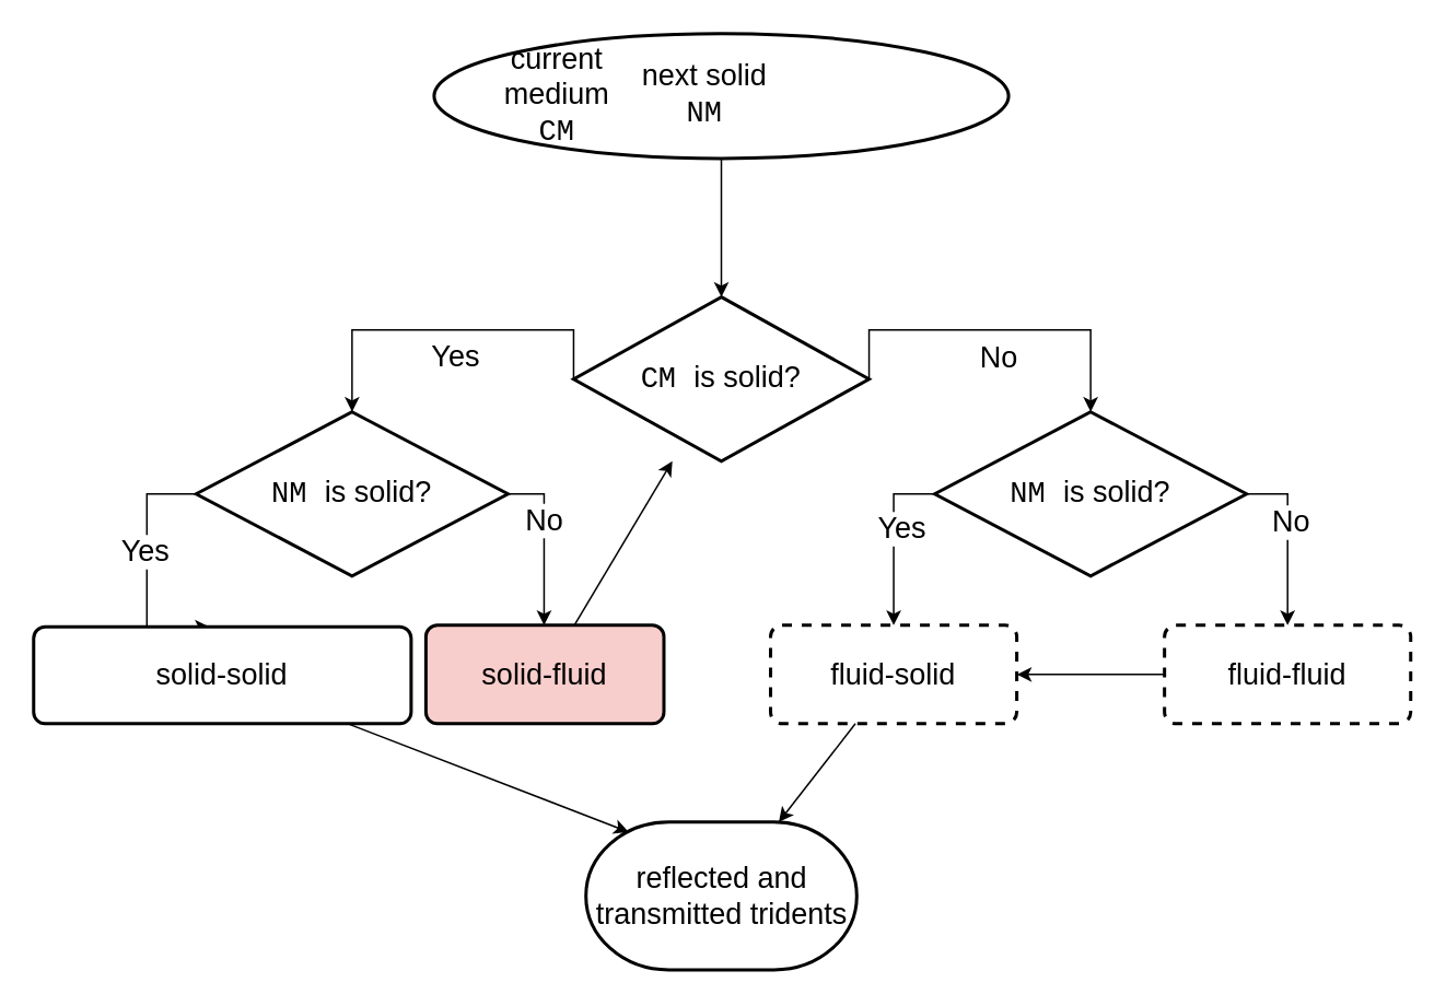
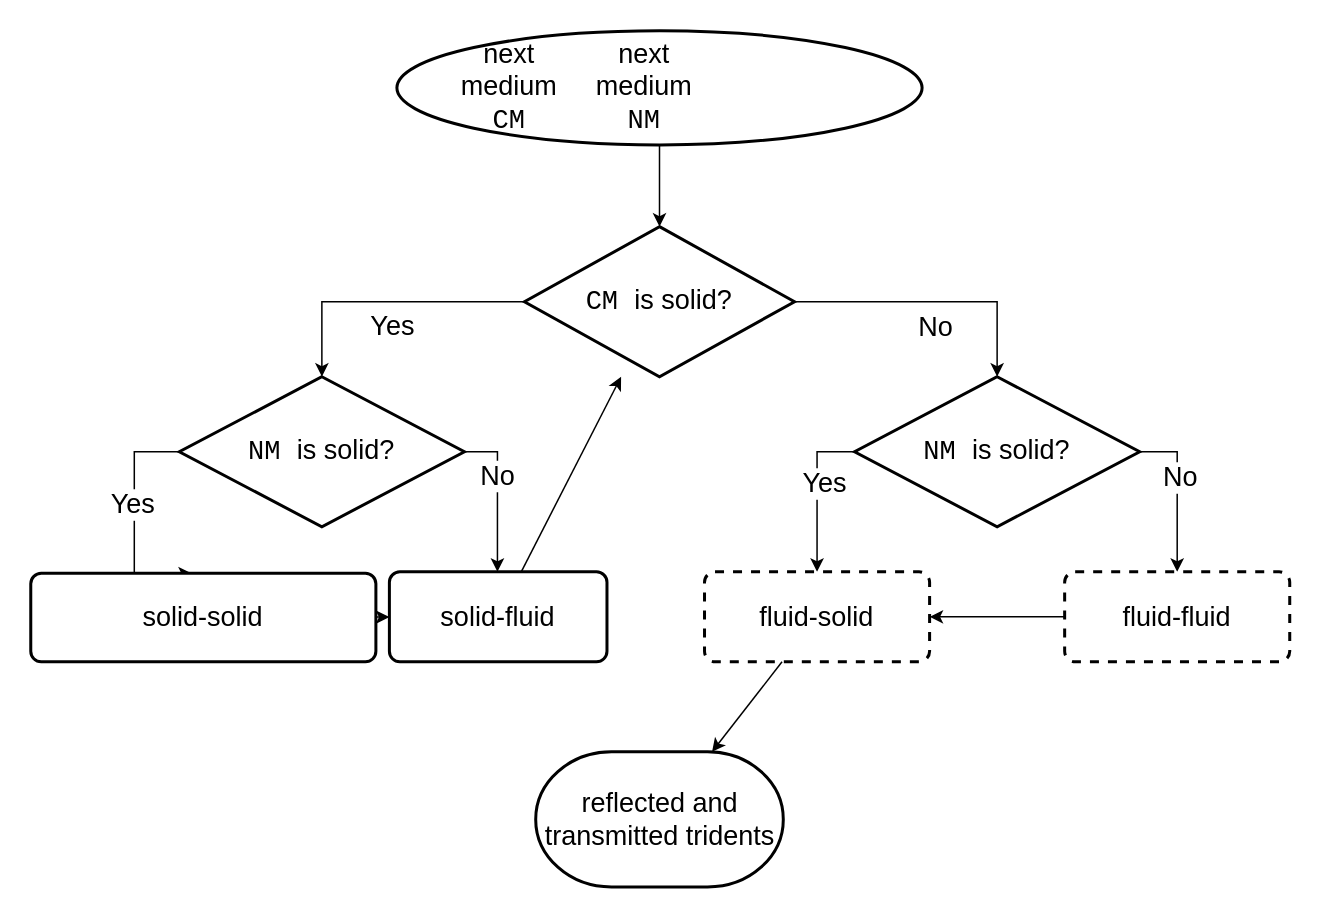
- <mxCell id="28" value="&lt;font style=&quot;font-size: 18px;&quot;&gt;current medium&lt;br style=&quot;font-size: 18px;&quot;&gt;&lt;font face=&quot;Courier New&quot; style=&quot;font-size: 18px;&quot;&gt;CM&lt;/font&gt;&lt;/font&gt;&lt;br style=&quot;font-size: 18px;&quot;&gt;" style="strokeWidth=2;html=1;shape=mxgraph.flowchart.database;whiteSpace=wrap;fontSize=18;strokeColor=none;" vertex="1" parent="26"><mxGeometry x="24.5" y="14.615" width="100" height="46.769" as="geometry" /></mxCell>
+ <mxCell id="28" value="&lt;font style=&quot;font-size: 18px;&quot;&gt;next medium&lt;br style=&quot;font-size: 18px;&quot;&gt;&lt;font face=&quot;Courier New&quot; style=&quot;font-size: 18px;&quot;&gt;CM&lt;/font&gt;&lt;/font&gt;&lt;br style=&quot;font-size: 18px;&quot;&gt;" style="strokeWidth=2;html=1;shape=mxgraph.flowchart.database;whiteSpace=wrap;fontSize=18;strokeColor=none;" vertex="1" parent="26"><mxGeometry x="24.5" y="14.615" width="100" height="46.769" as="geometry" /></mxCell>
- <mxCell id="29" value="&lt;font style=&quot;font-size: 18px;&quot;&gt;next solid&lt;br style=&quot;font-size: 18px;&quot;&gt;&lt;font face=&quot;Courier New&quot; style=&quot;font-size: 18px;&quot;&gt;NM&lt;/font&gt;&lt;/font&gt;&lt;br style=&quot;font-size: 18px;&quot;&gt;" style="strokeWidth=2;html=1;shape=mxgraph.flowchart.database;whiteSpace=wrap;fontSize=18;strokeColor=none;" vertex="1" parent="26"><mxGeometry x="115" y="14.615" width="100" height="46.769" as="geometry" /></mxCell>
+ <mxCell id="29" value="&lt;font style=&quot;font-size: 18px;&quot;&gt;next medium&lt;br style=&quot;font-size: 18px;&quot;&gt;&lt;font face=&quot;Courier New&quot; style=&quot;font-size: 18px;&quot;&gt;NM&lt;/font&gt;&lt;/font&gt;&lt;br style=&quot;font-size: 18px;&quot;&gt;" style="strokeWidth=2;html=1;shape=mxgraph.flowchart.database;whiteSpace=wrap;fontSize=18;strokeColor=none;" vertex="1" parent="26"><mxGeometry x="115" y="14.615" width="100" height="46.769" as="geometry" /></mxCell>
- <mxCell id="6" value="&lt;font style=&quot;font-size: 18px;&quot;&gt;&lt;font face=&quot;Courier New&quot; style=&quot;font-size: 18px;&quot;&gt;CM &lt;/font&gt;is solid?&lt;/font&gt;" style="strokeWidth=2;html=1;shape=mxgraph.flowchart.decision;whiteSpace=wrap;fontSize=18;" vertex="1" parent="1"><mxGeometry x="349" y="180.5" width="180" height="100" as="geometry" /></mxCell>
+ <mxCell id="6" value="&lt;font style=&quot;font-size: 18px;&quot;&gt;&lt;font face=&quot;Courier New&quot; style=&quot;font-size: 18px;&quot;&gt;CM &lt;/font&gt;is solid?&lt;/font&gt;" style="strokeWidth=2;html=1;shape=mxgraph.flowchart.decision;whiteSpace=wrap;fontSize=18;" vertex="1" parent="1"><mxGeometry x="349" y="150.5" width="180" height="100" as="geometry" /></mxCell>
- <mxCell id="18" value="solid-fluid" style="rounded=1;whiteSpace=wrap;html=1;absoluteArcSize=1;arcSize=14;strokeWidth=2;fontSize=18;fillColor=#f8cecc;" vertex="1" parent="1"><mxGeometry x="259" y="380.5" width="145" height="60" as="geometry" /></mxCell>
+ <mxCell id="18" value="solid-fluid" style="rounded=1;whiteSpace=wrap;html=1;absoluteArcSize=1;arcSize=14;strokeWidth=2;fontSize=18;" vertex="1" parent="1"><mxGeometry x="259" y="380.5" width="145" height="60" as="geometry" /></mxCell>
- <mxCell id="22" value="" style="endArrow=classic;html=1;fontSize=18;entryX=0.158;entryY=0.067;entryDx=0;entryDy=0;entryPerimeter=0;" edge="1" parent="1" source="17" target="21"><mxGeometry width="50" height="50" relative="1" as="geometry"><mxPoint x="49" y="660.5" as="sourcePoint" /><mxPoint x="99" y="610.5" as="targetPoint" /></mxGeometry></mxCell>
+ <mxCell id="22" value="" style="endArrow=classic;html=1;fontSize=18;" edge="1" parent="1" source="17" target="18"><mxGeometry width="50" height="50" relative="1" as="geometry"><mxPoint x="49" y="660.5" as="sourcePoint" /><mxPoint x="99" y="610.5" as="targetPoint" /></mxGeometry></mxCell>
